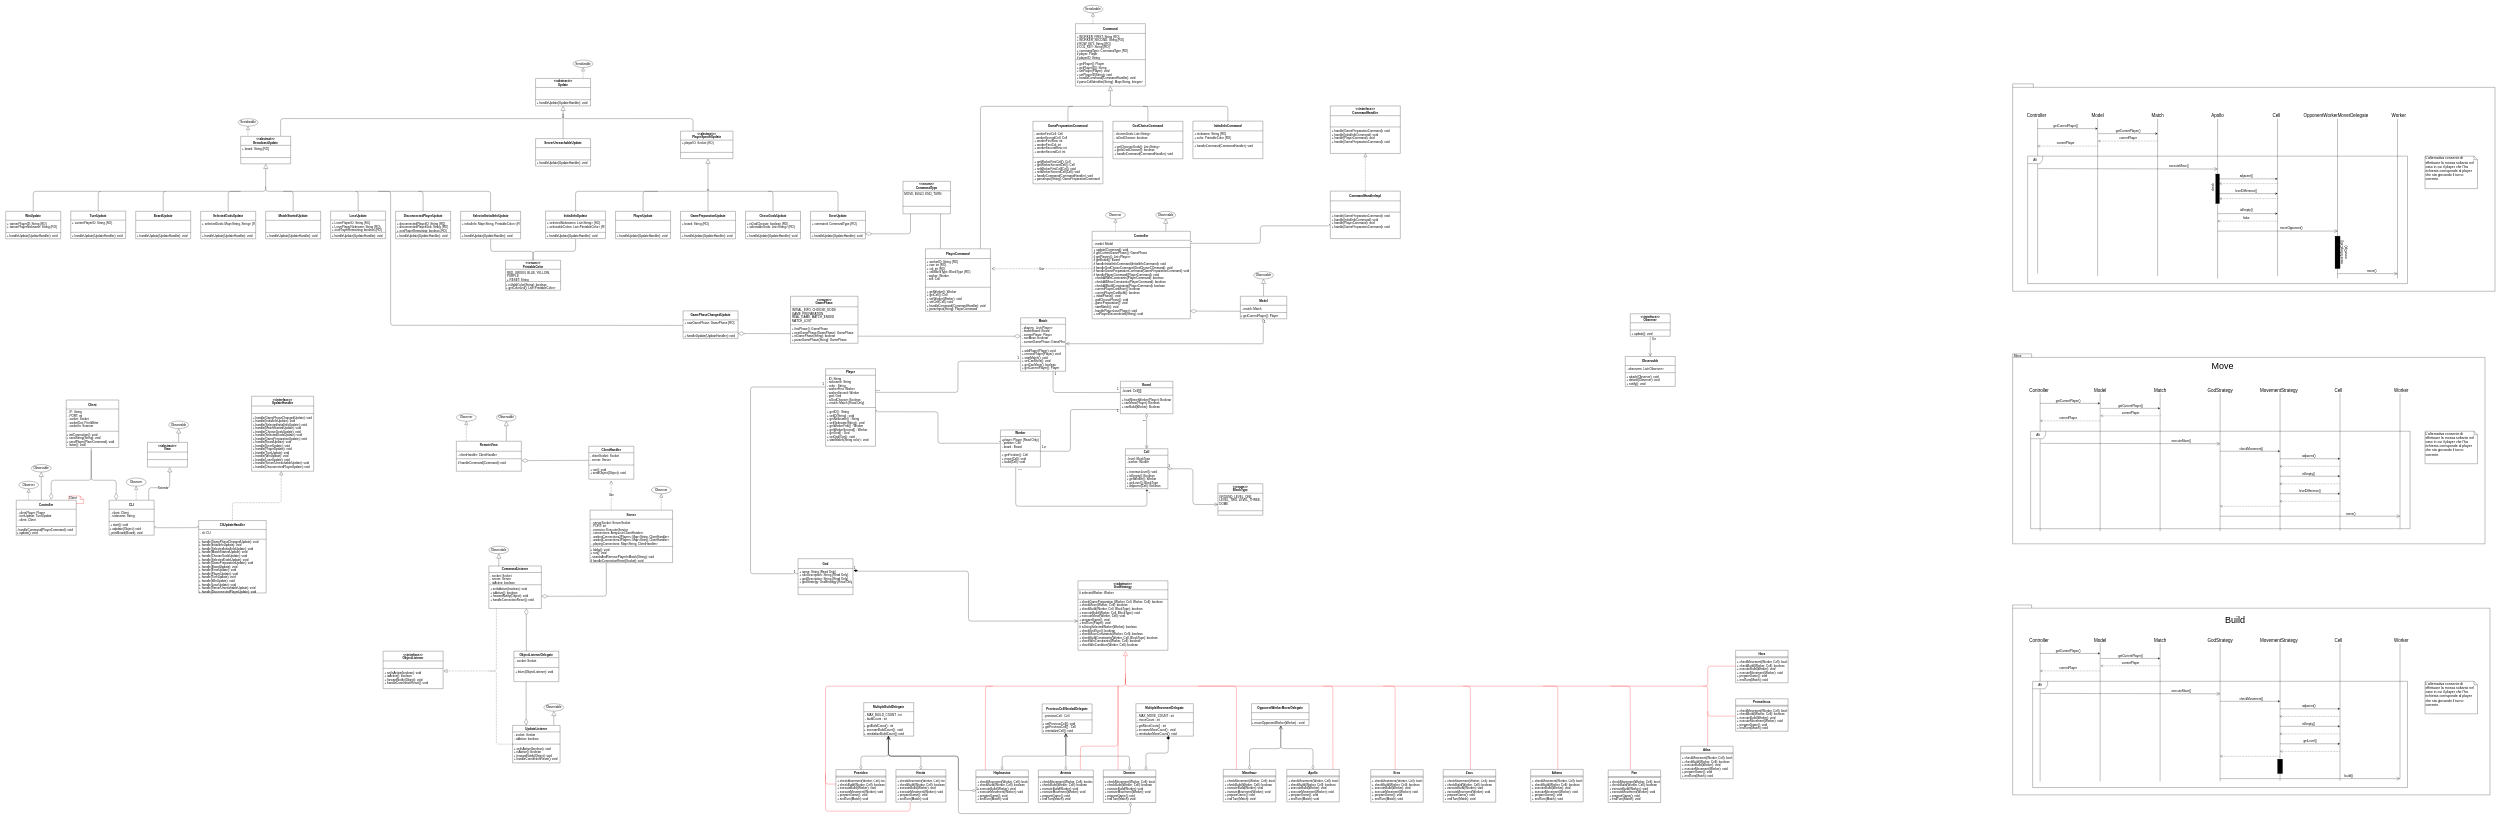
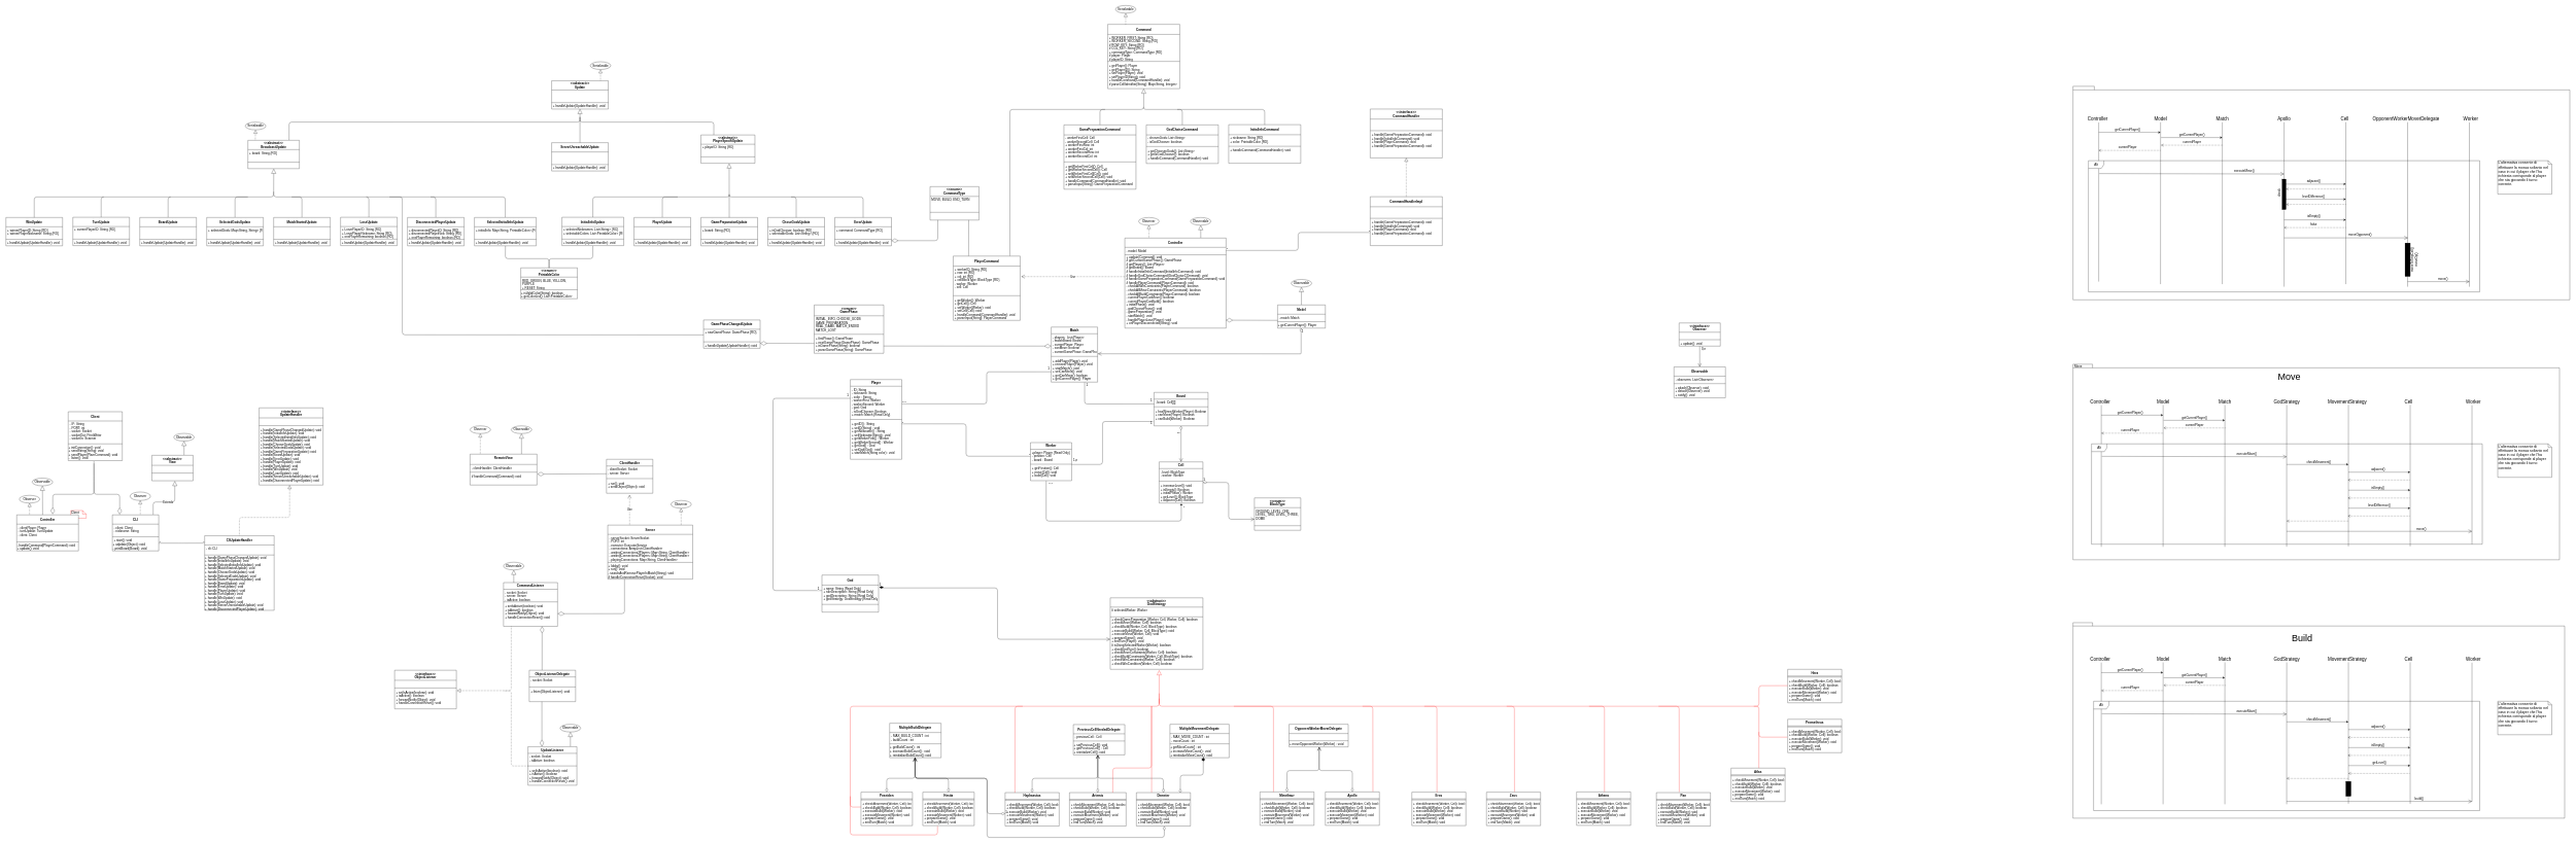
- <mxCell id="345" value="+ playerID: Socket {RO}" style="text;strokeColor=none;fillColor=none;align=left;verticalAlign=top;spacingLeft=4;spacingRight=4;overflow=hidden;rotatable=0;points=[[0,0.5],[1,0.5]];portConstraint=eastwest;" vertex="1" parent="344"><mxGeometry y="36" width="209.62" height="44" as="geometry" /></mxCell>
+ <mxCell id="345" value="+ playerID: String {RO}" style="text;strokeColor=none;fillColor=none;align=left;verticalAlign=top;spacingLeft=4;spacingRight=4;overflow=hidden;rotatable=0;points=[[0,0.5],[1,0.5]];portConstraint=eastwest;" vertex="1" parent="344"><mxGeometry y="36" width="209.62" height="44" as="geometry" /></mxCell>
- <mxCell id="191" value="+ increaseLevel(): void&#10;+ isEmpty(): Boolean&#10;+ getWorker(): Worker&#10;+ getLevel(): BlockType&#10;+ adjacent(Cell): Boolean" style="text;strokeColor=none;fillColor=none;align=left;verticalAlign=top;spacingLeft=4;spacingRight=4;overflow=hidden;rotatable=0;points=[[0,0.5],[1,0.5]];portConstraint=eastwest;" parent="188" vertex="1"><mxGeometry y="80" width="170" height="80" as="geometry" /></mxCell>
+ <mxCell id="191" value="+ increaseLevel(): void&#10;+ isEmpty(): Boolean&#10;+ initialPhase(): Worker&#10;+ getLevel(): BlockType&#10;+ adjacent(Cell): Boolean" style="text;strokeColor=none;fillColor=none;align=left;verticalAlign=top;spacingLeft=4;spacingRight=4;overflow=hidden;rotatable=0;points=[[0,0.5],[1,0.5]];portConstraint=eastwest;" parent="188" vertex="1"><mxGeometry y="80" width="170" height="80" as="geometry" /></mxCell>
